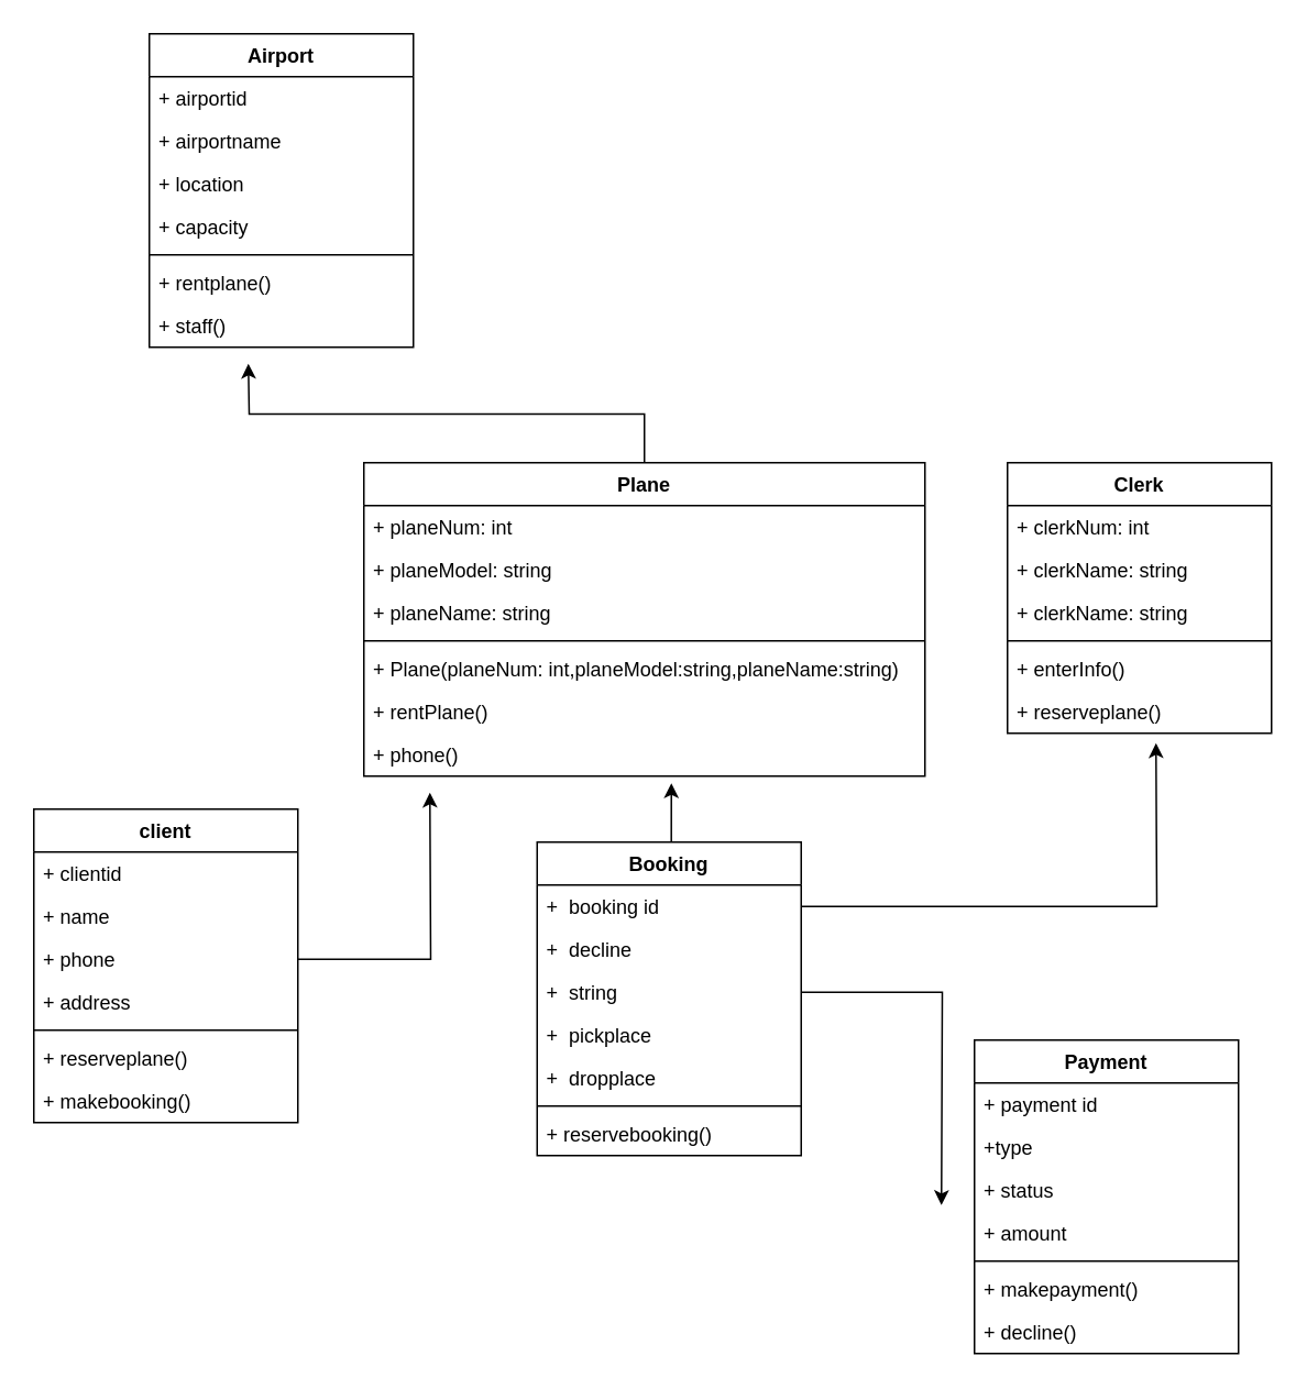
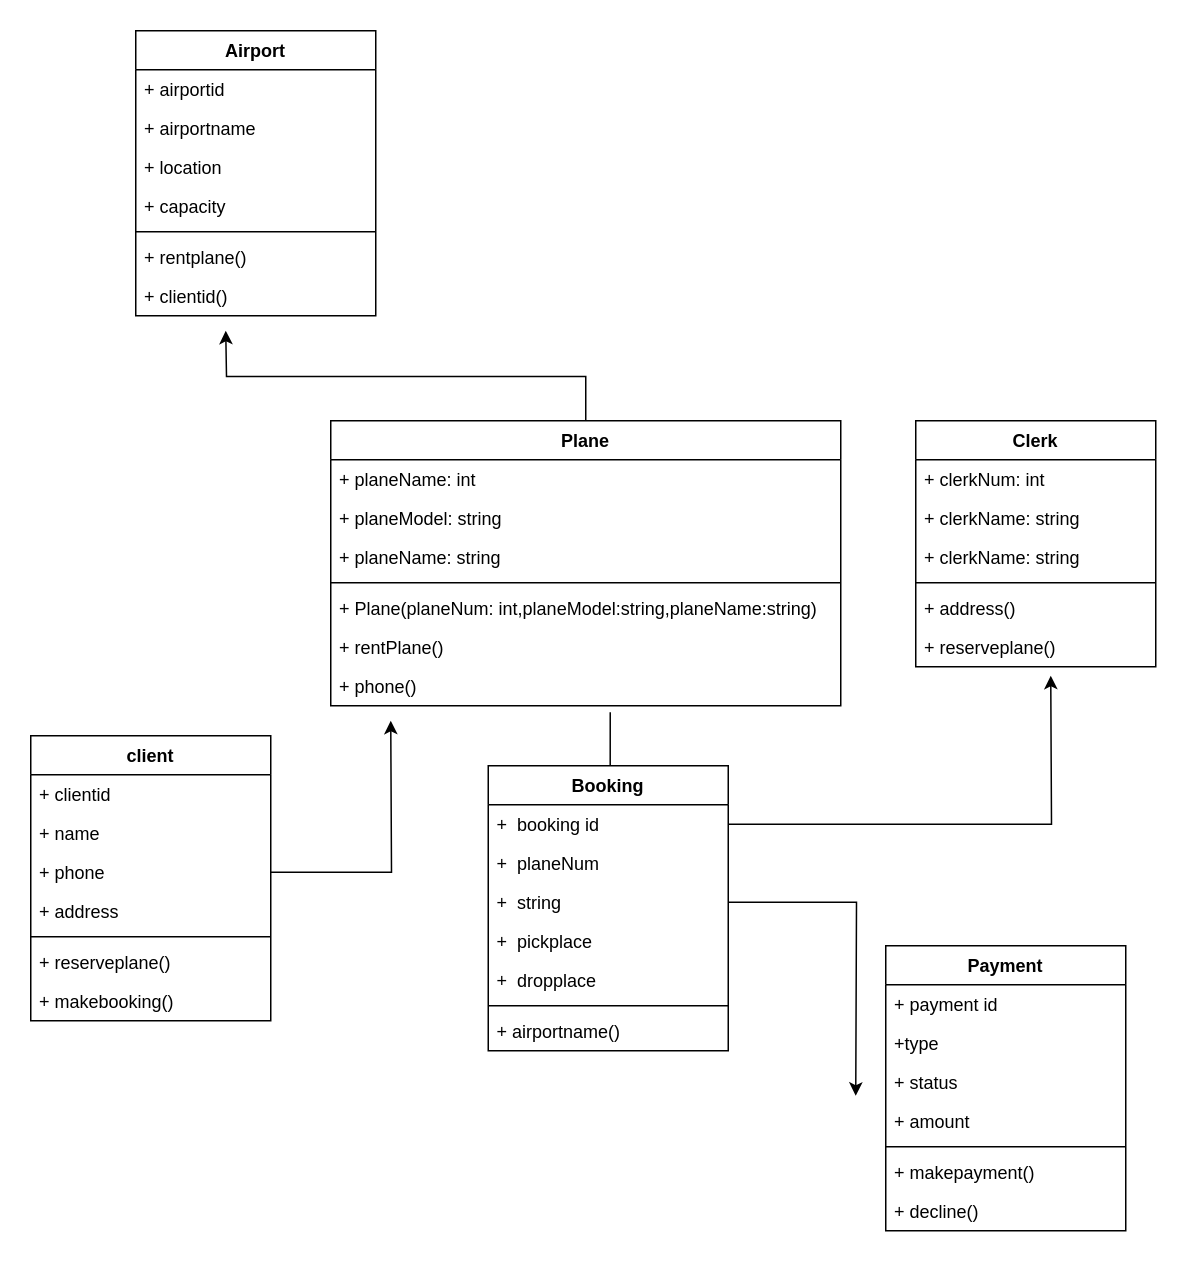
- <mxCell id="50" value="+ staff()" style="text;strokeColor=none;fillColor=none;align=left;verticalAlign=top;spacingLeft=4;spacingRight=4;overflow=hidden;rotatable=0;points=[[0,0.5],[1,0.5]];portConstraint=eastwest;" vertex="1" parent="43"><mxGeometry y="164" width="160" height="26" as="geometry" /></mxCell>
+ <mxCell id="50" value="+ clientid()" style="text;strokeColor=none;fillColor=none;align=left;verticalAlign=top;spacingLeft=4;spacingRight=4;overflow=hidden;rotatable=0;points=[[0,0.5],[1,0.5]];portConstraint=eastwest;" vertex="1" parent="43"><mxGeometry y="164" width="160" height="26" as="geometry" /></mxCell>
- <mxCell id="4" value="+ planeNum: int" style="text;strokeColor=none;fillColor=none;align=left;verticalAlign=top;spacingLeft=4;spacingRight=4;overflow=hidden;rotatable=0;points=[[0,0.5],[1,0.5]];portConstraint=eastwest;" vertex="1" parent="3"><mxGeometry y="26" width="340" height="26" as="geometry" /></mxCell>
+ <mxCell id="4" value="+ planeName: int" style="text;strokeColor=none;fillColor=none;align=left;verticalAlign=top;spacingLeft=4;spacingRight=4;overflow=hidden;rotatable=0;points=[[0,0.5],[1,0.5]];portConstraint=eastwest;" vertex="1" parent="3"><mxGeometry y="26" width="340" height="26" as="geometry" /></mxCell>
- <mxCell id="16" value="+ enterInfo()" style="text;strokeColor=none;fillColor=none;align=left;verticalAlign=top;spacingLeft=4;spacingRight=4;overflow=hidden;rotatable=0;points=[[0,0.5],[1,0.5]];portConstraint=eastwest;" vertex="1" parent="11"><mxGeometry y="112" width="160" height="26" as="geometry" /></mxCell>
+ <mxCell id="16" value="+ address()" style="text;strokeColor=none;fillColor=none;align=left;verticalAlign=top;spacingLeft=4;spacingRight=4;overflow=hidden;rotatable=0;points=[[0,0.5],[1,0.5]];portConstraint=eastwest;" vertex="1" parent="11"><mxGeometry y="112" width="160" height="26" as="geometry" /></mxCell>
- <mxCell id="18" style="edgeStyle=orthogonalEdgeStyle;rounded=0;orthogonalLoop=1;jettySize=auto;html=1;exitX=0.5;exitY=0;exitDx=0;exitDy=0;entryX=0.548;entryY=1.167;entryDx=0;entryDy=0;entryPerimeter=0;" edge="1" parent="1" source="19" target="10"><mxGeometry relative="1" as="geometry"><mxPoint x="405" y="490" as="targetPoint" /></mxGeometry></mxCell>
+ <mxCell id="18" style="edgeStyle=orthogonalEdgeStyle;rounded=0;orthogonalLoop=1;jettySize=auto;html=1;exitX=0.5;exitY=0;exitDx=0;exitDy=0;entryX=0.548;entryY=1.167;entryDx=0;entryDy=0;entryPerimeter=0;endArrow=none;" edge="1" parent="1" source="19" target="10"><mxGeometry relative="1" as="geometry"><mxPoint x="405" y="490" as="targetPoint" /></mxGeometry></mxCell>
- <mxCell id="21" value="+  decline" style="text;strokeColor=none;fillColor=none;align=left;verticalAlign=top;spacingLeft=4;spacingRight=4;overflow=hidden;rotatable=0;points=[[0,0.5],[1,0.5]];portConstraint=eastwest;" vertex="1" parent="19"><mxGeometry y="52" width="160" height="26" as="geometry" /></mxCell>
+ <mxCell id="21" value="+  planeNum" style="text;strokeColor=none;fillColor=none;align=left;verticalAlign=top;spacingLeft=4;spacingRight=4;overflow=hidden;rotatable=0;points=[[0,0.5],[1,0.5]];portConstraint=eastwest;" vertex="1" parent="19"><mxGeometry y="52" width="160" height="26" as="geometry" /></mxCell>
- <mxCell id="26" value="+ reservebooking()" style="text;strokeColor=none;fillColor=none;align=left;verticalAlign=top;spacingLeft=4;spacingRight=4;overflow=hidden;rotatable=0;points=[[0,0.5],[1,0.5]];portConstraint=eastwest;" vertex="1" parent="19"><mxGeometry y="164" width="160" height="26" as="geometry" /></mxCell>
+ <mxCell id="26" value="+ airportname()" style="text;strokeColor=none;fillColor=none;align=left;verticalAlign=top;spacingLeft=4;spacingRight=4;overflow=hidden;rotatable=0;points=[[0,0.5],[1,0.5]];portConstraint=eastwest;" vertex="1" parent="19"><mxGeometry y="164" width="160" height="26" as="geometry" /></mxCell>
